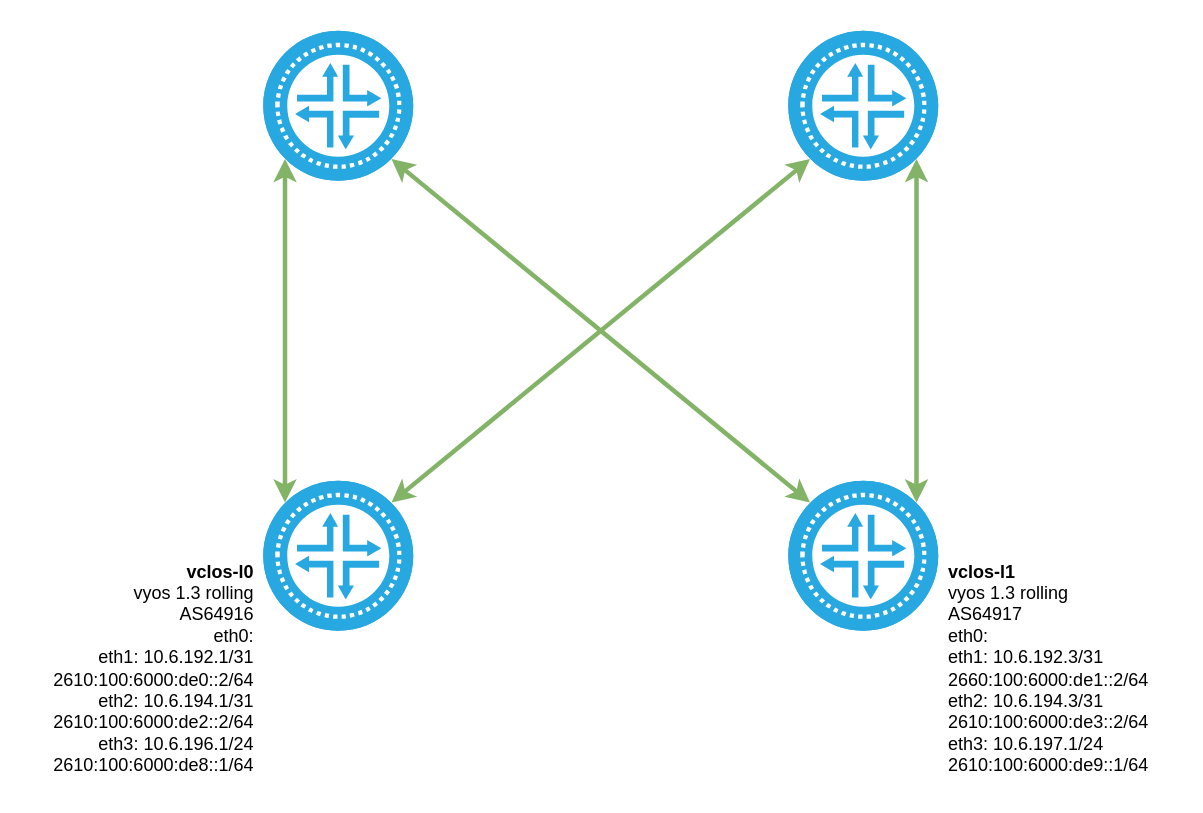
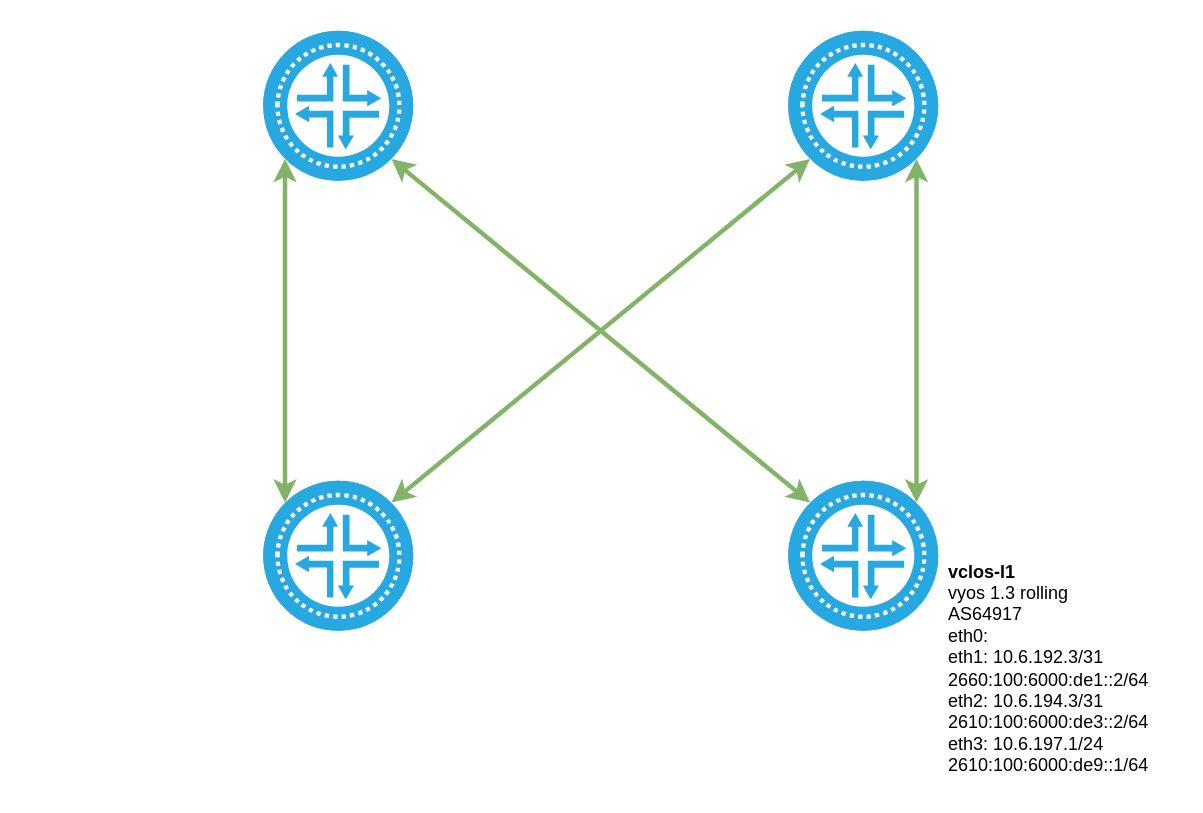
- <mxCell id="11" value="&lt;div&gt;&lt;span&gt;&lt;b&gt;vclos-l0&lt;/b&gt;&lt;/span&gt;&lt;/div&gt;&lt;div&gt;vyos 1.3 rolling&lt;/div&gt;&lt;div&gt;AS64916&lt;/div&gt;&lt;div&gt;eth0:&lt;/div&gt;&lt;div&gt;eth1: 10.6.192.1/31&lt;/div&gt;&lt;div&gt;2610:100:6000:de0::2/64&lt;/div&gt;&lt;div&gt;eth2: 10.6.194.1/31&lt;/div&gt;&lt;div&gt;2610:100:6000:de2::2/64&lt;/div&gt;&lt;div&gt;eth3: 10.6.196.1/24&lt;/div&gt;&lt;div&gt;2610:100:6000:de8::1/64&lt;/div&gt;" style="text;html=1;align=right;verticalAlign=middle;resizable=0;points=[];autosize=1;" vertex="1" parent="1"><mxGeometry x="20" y="370" width="150" height="150" as="geometry" /></mxCell>
